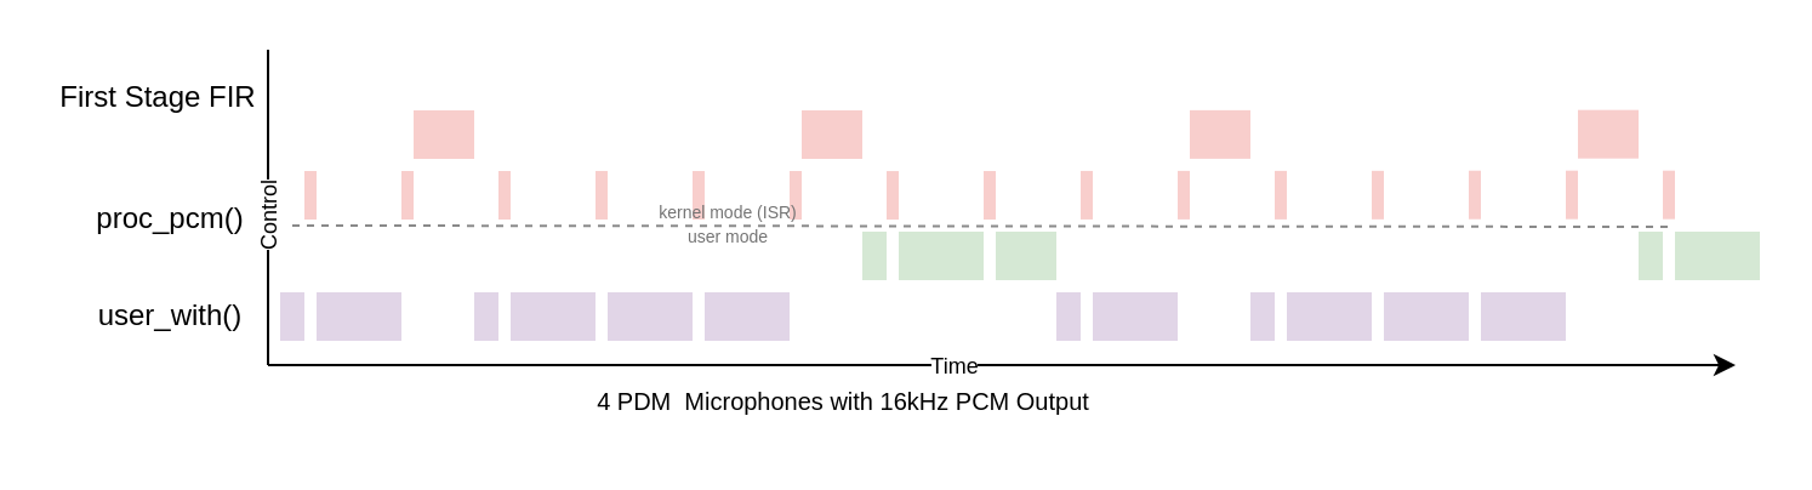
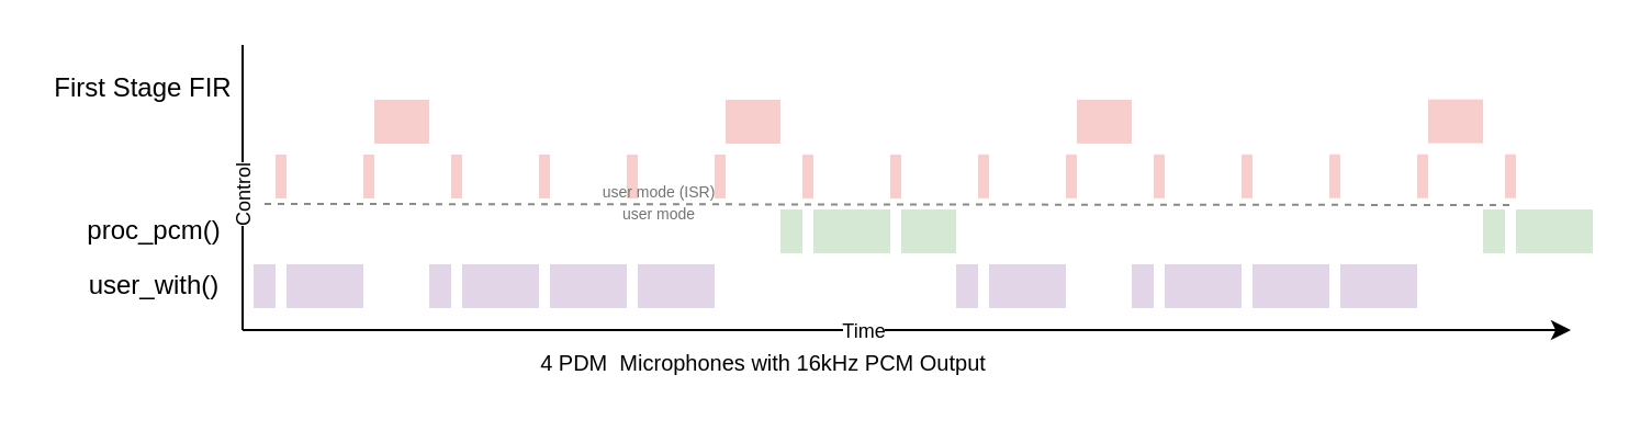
- <mxCell id="31" value="&lt;font style=&quot;font-size: 7px;&quot;&gt;kernel mode (ISR)&lt;/font&gt;" style="text;html=1;strokeColor=none;fillColor=none;align=center;verticalAlign=middle;whiteSpace=wrap;rounded=0;fontSize=7;fontColor=#737373;" vertex="1" parent="1"><mxGeometry x="270" y="85.94" width="60" height="4" as="geometry" /></mxCell>
+ <mxCell id="31" value="&lt;font style=&quot;font-size: 7px;&quot;&gt;user mode (ISR)&lt;/font&gt;" style="text;html=1;strokeColor=none;fillColor=none;align=center;verticalAlign=middle;whiteSpace=wrap;rounded=0;fontSize=7;fontColor=#737373;" vertex="1" parent="1"><mxGeometry x="270" y="85.94" width="60" height="4" as="geometry" /></mxCell>
- <mxCell id="7" value="proc_pcm()" style="text;html=1;strokeColor=none;fillColor=none;align=center;verticalAlign=middle;whiteSpace=wrap;rounded=0;" vertex="1" parent="1"><mxGeometry x="40" y="80" width="60" height="20" as="geometry" /></mxCell>
+ <mxCell id="7" value="proc_pcm()" style="text;html=1;strokeColor=none;fillColor=none;align=center;verticalAlign=middle;whiteSpace=wrap;rounded=0;" vertex="1" parent="1"><mxGeometry x="40" y="95" width="60" height="20" as="geometry" /></mxCell>
